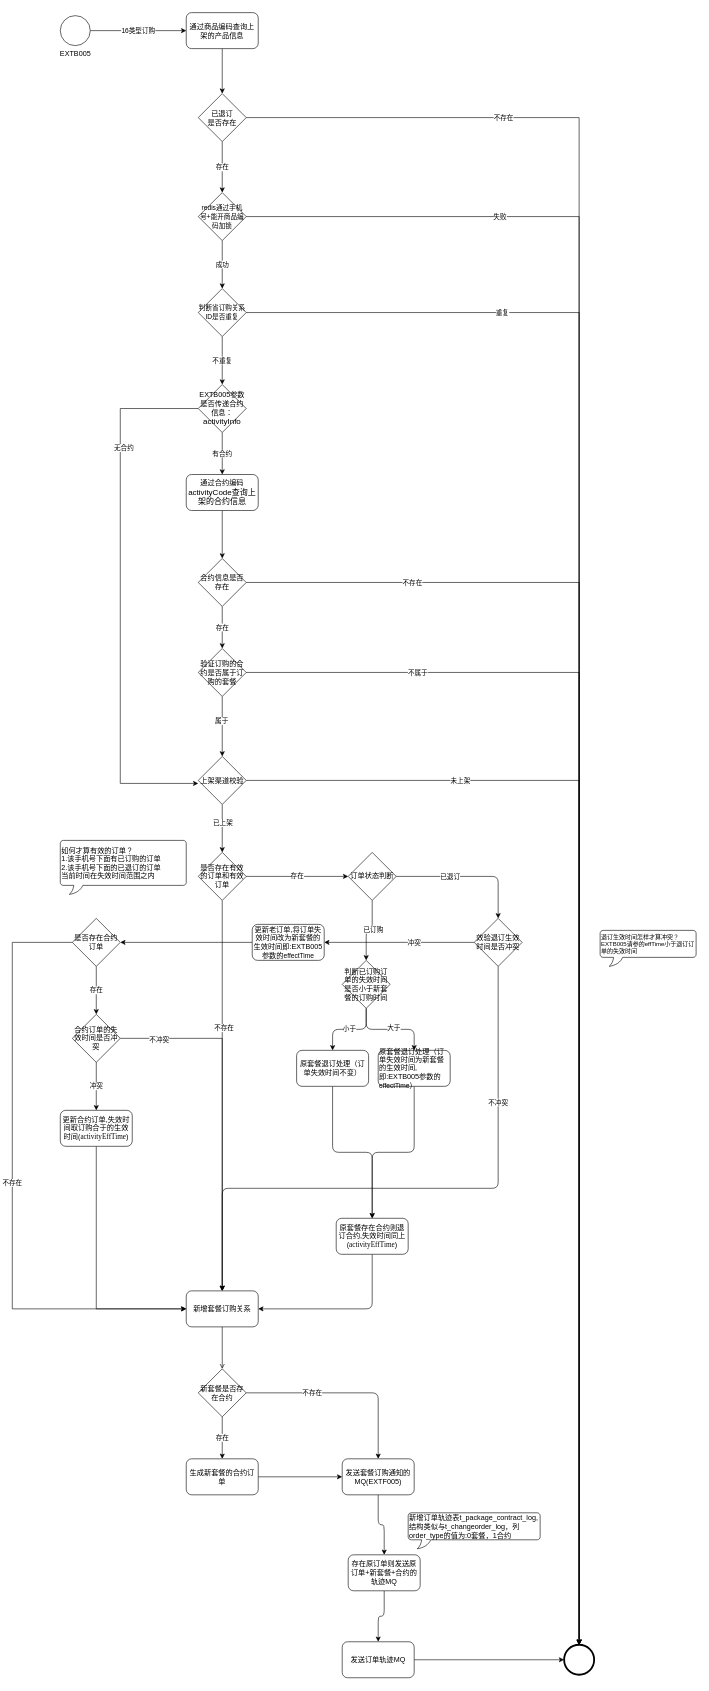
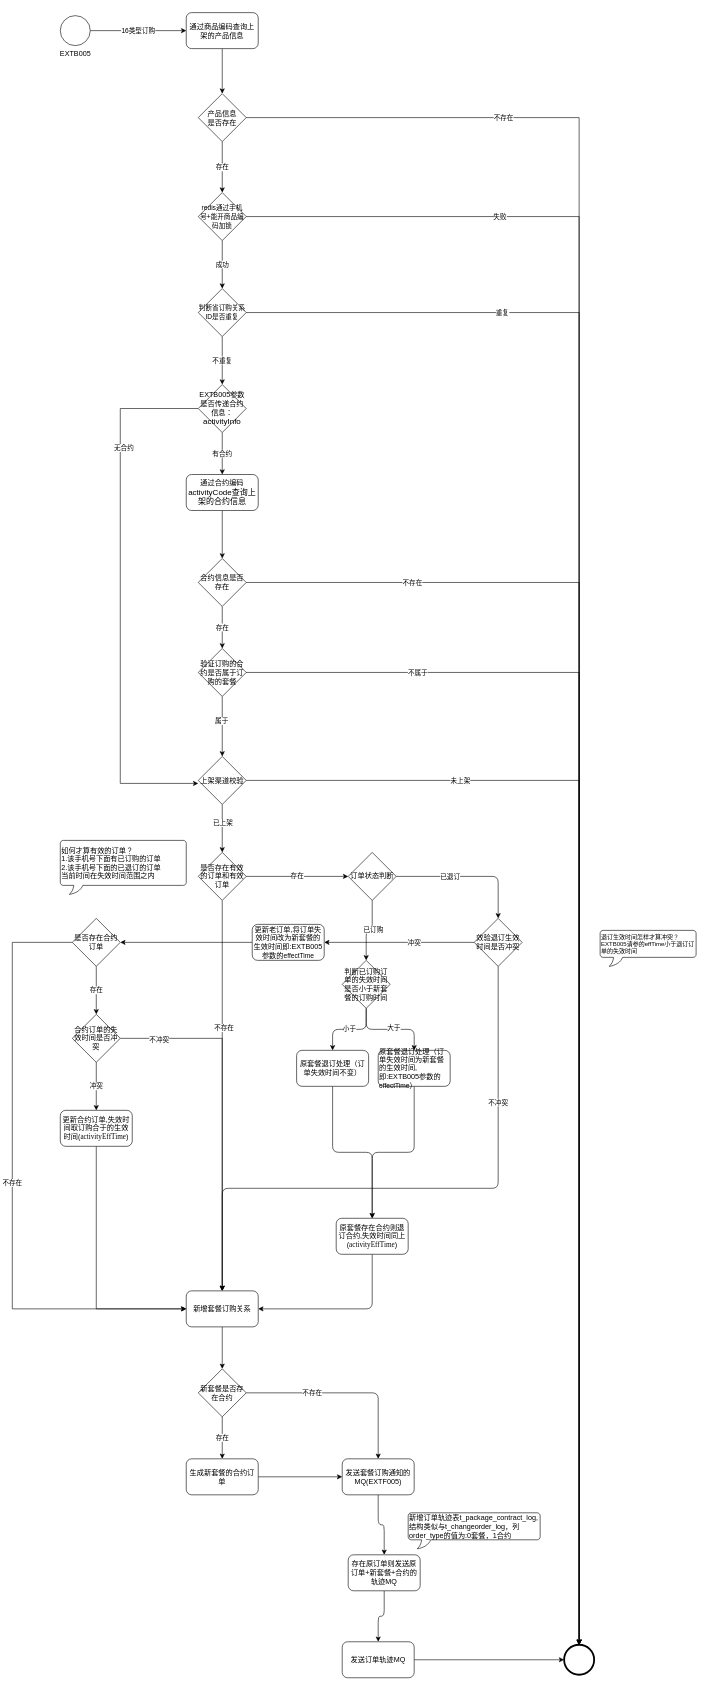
- <mxCell id="9" value="已退订&lt;br&gt;是否存在" style="rhombus;whiteSpace=wrap;html=1;" parent="1" vertex="1"><mxGeometry x="330" y="155" width="80" height="80" as="geometry" /></mxCell>
+ <mxCell id="9" value="产品信息&lt;br&gt;是否存在" style="rhombus;whiteSpace=wrap;html=1;" parent="1" vertex="1"><mxGeometry x="330" y="155" width="80" height="80" as="geometry" /></mxCell>
- <mxCell id="28" value="" style="edgeStyle=orthogonalEdgeStyle;curved=0;rounded=1;sketch=0;orthogonalLoop=1;jettySize=auto;html=1;endArrow=open;" parent="1" source="29" target="38" edge="1"><mxGeometry relative="1" as="geometry"><mxPoint x="370" y="2291" as="targetPoint" /></mxGeometry></mxCell>
+ <mxCell id="28" value="" style="edgeStyle=orthogonalEdgeStyle;curved=0;rounded=1;sketch=0;orthogonalLoop=1;jettySize=auto;html=1;" parent="1" source="29" target="38" edge="1"><mxGeometry relative="1" as="geometry"><mxPoint x="370" y="2291" as="targetPoint" /></mxGeometry></mxCell>
